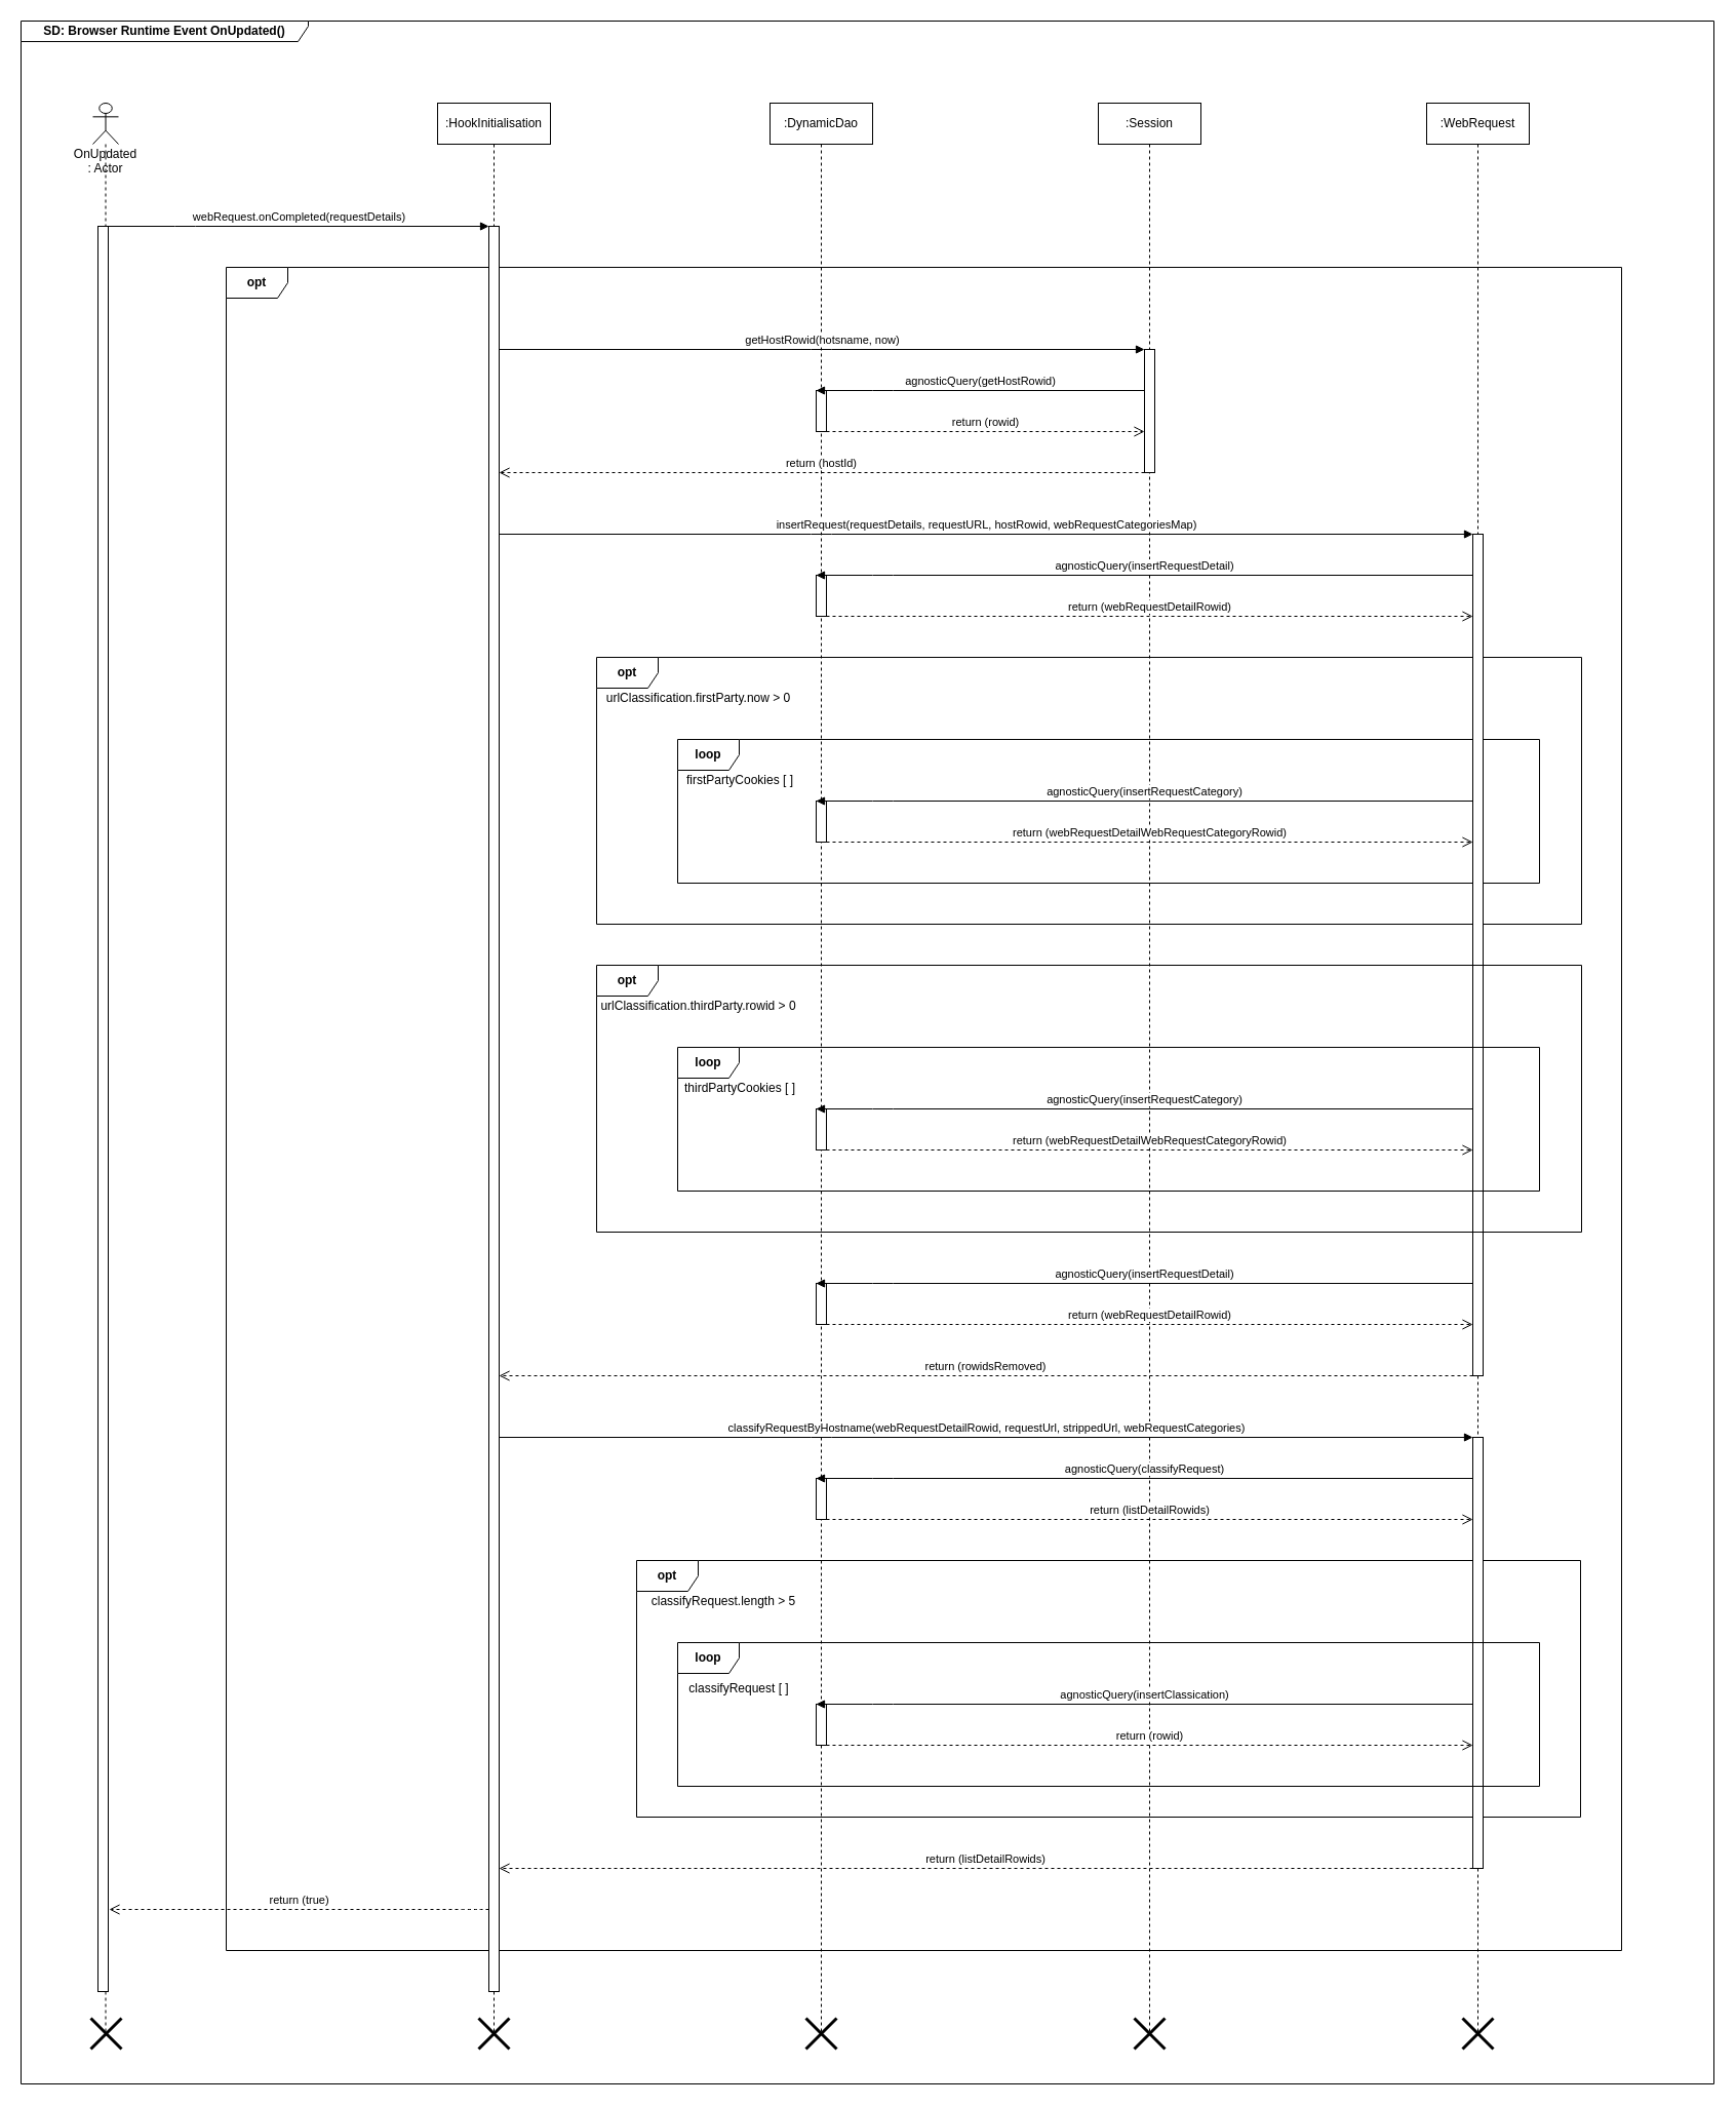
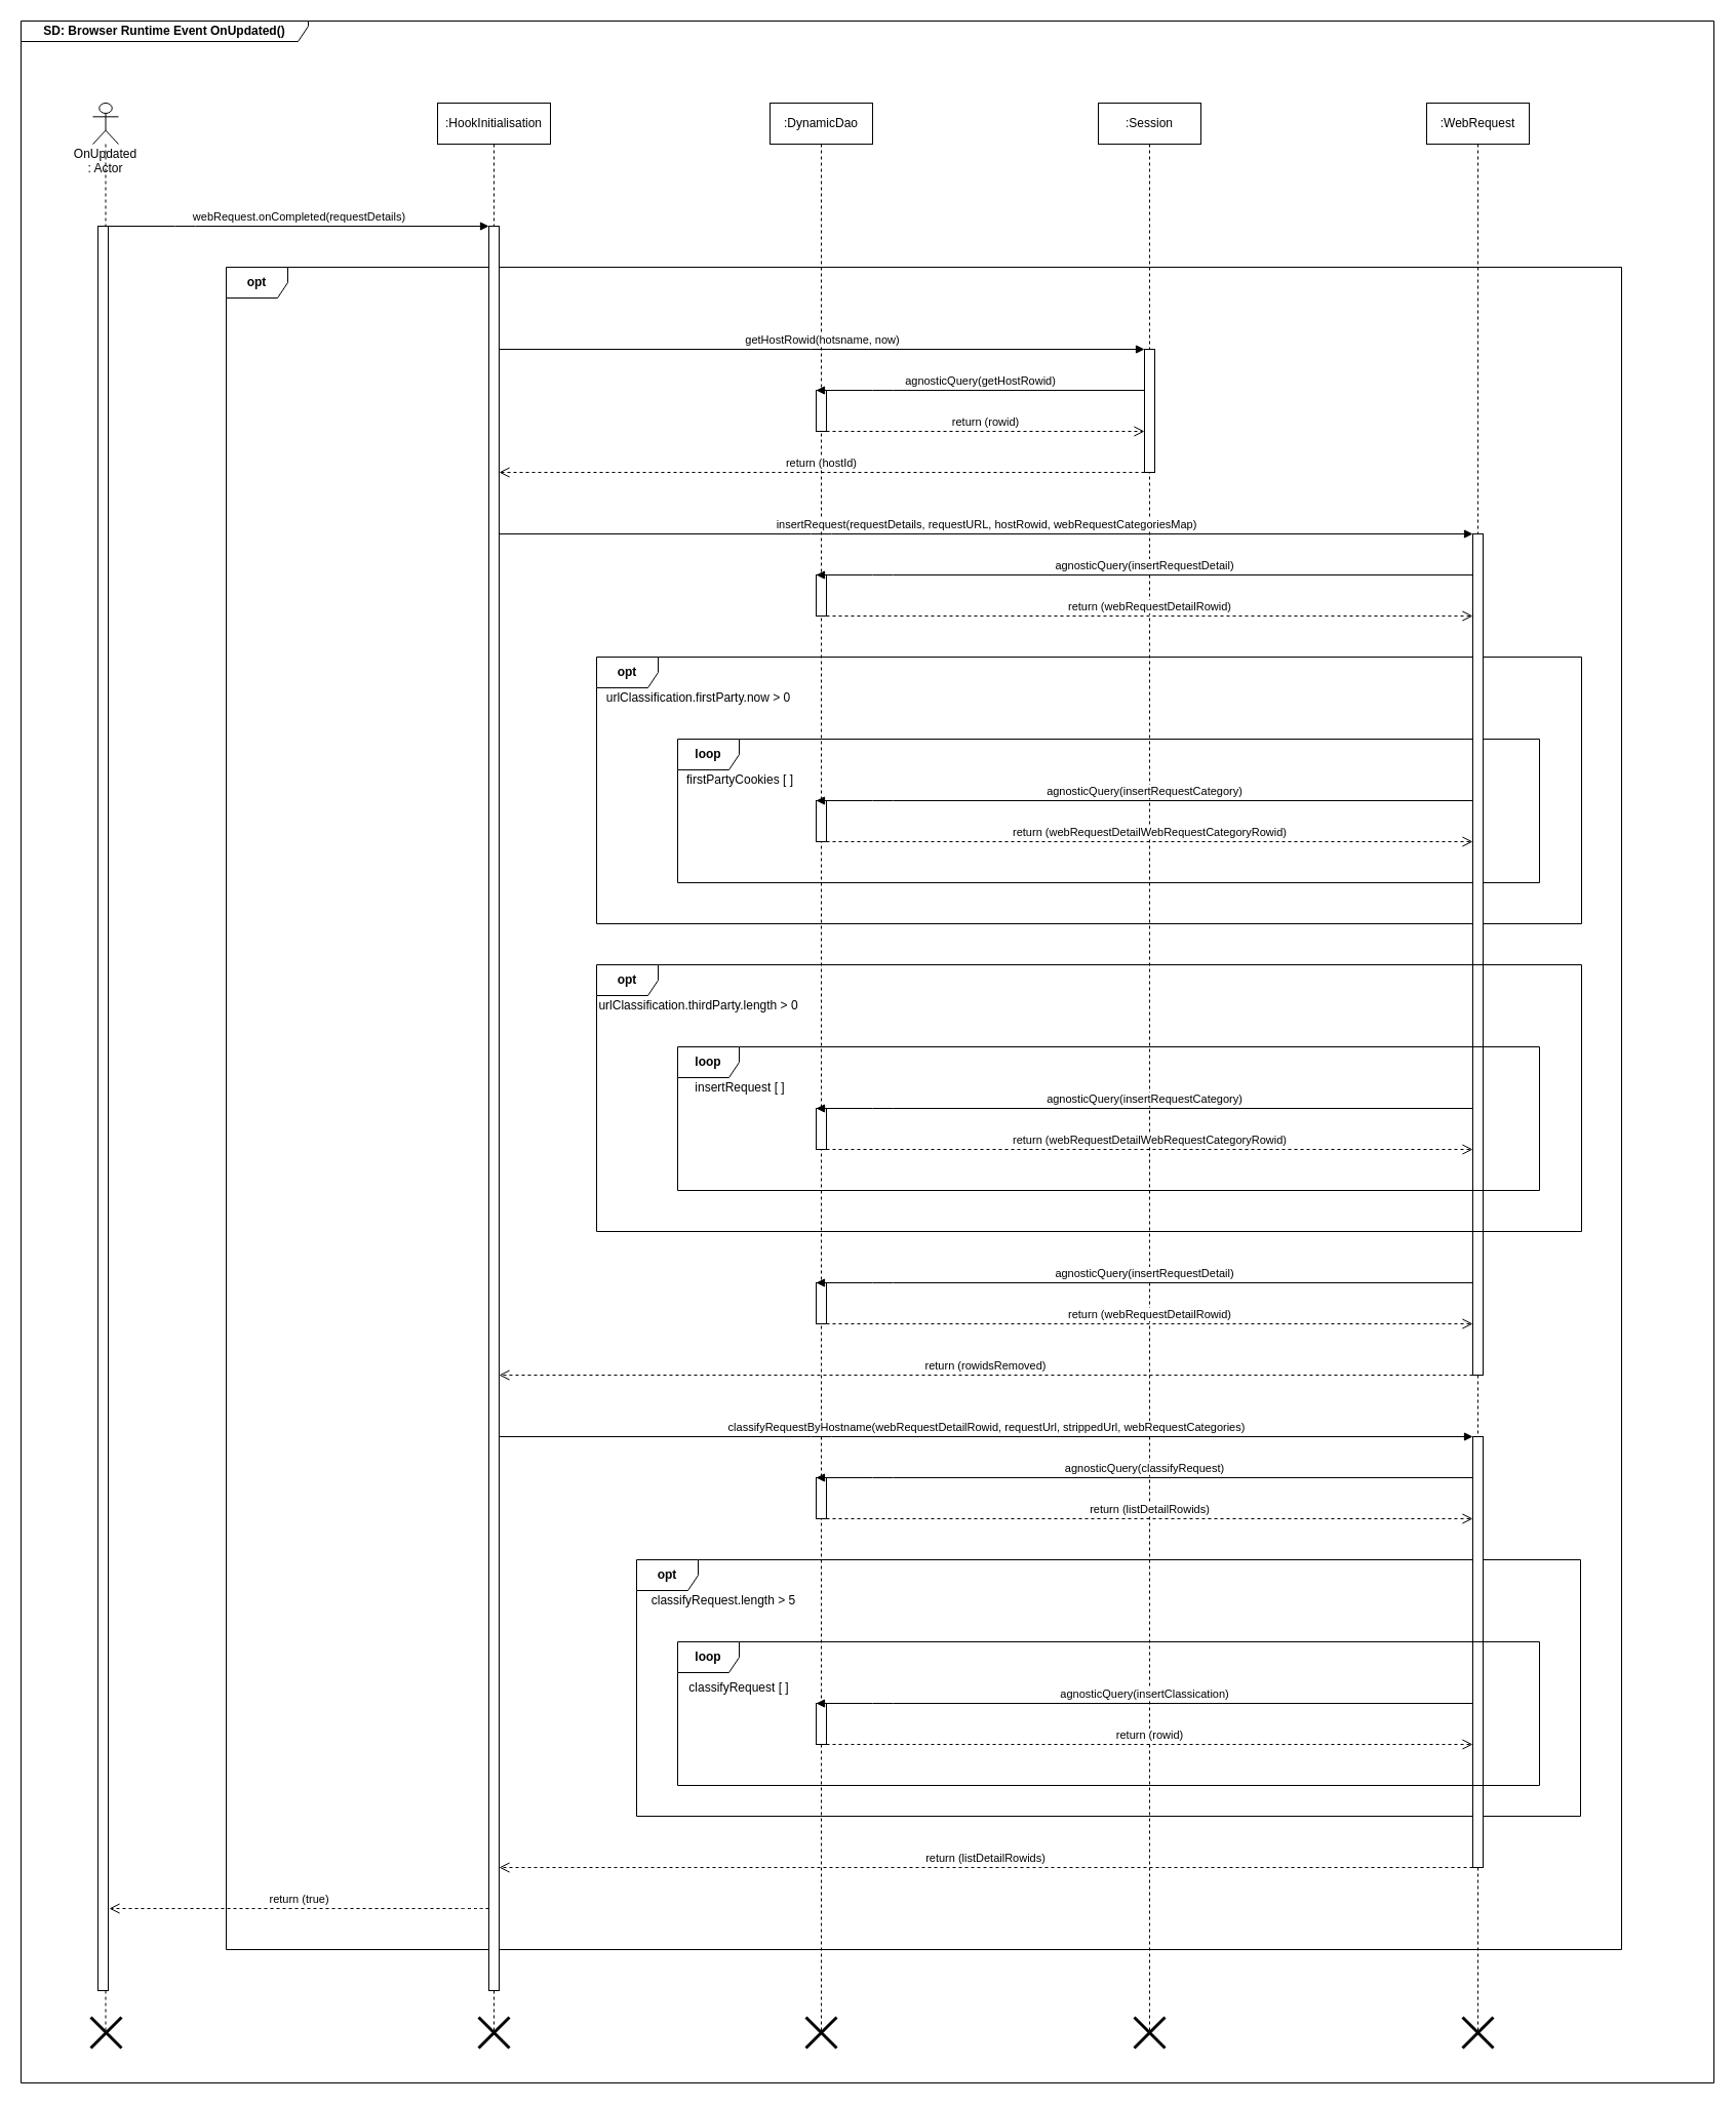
- <mxCell id="41" value="urlClassification.thirdParty.rowid &amp;gt; 0" style="text;html=1;strokeColor=none;fillColor=none;align=center;verticalAlign=middle;whiteSpace=wrap;rounded=0;" vertex="1" parent="1"><mxGeometry x="581" y="970" width="199" height="20" as="geometry" /></mxCell>
+ <mxCell id="41" value="urlClassification.thirdParty.length &amp;gt; 0" style="text;html=1;strokeColor=none;fillColor=none;align=center;verticalAlign=middle;whiteSpace=wrap;rounded=0;" vertex="1" parent="1"><mxGeometry x="581" y="970" width="199" height="20" as="geometry" /></mxCell>
- <mxCell id="45" value="thirdPartyCookies [ ]" style="text;html=1;strokeColor=none;fillColor=none;align=center;verticalAlign=middle;whiteSpace=wrap;rounded=0;" vertex="1" parent="1"><mxGeometry x="660.5" y="1050" width="119.5" height="20" as="geometry" /></mxCell>
+ <mxCell id="45" value="insertRequest [ ]" style="text;html=1;strokeColor=none;fillColor=none;align=center;verticalAlign=middle;whiteSpace=wrap;rounded=0;" vertex="1" parent="1"><mxGeometry x="660.5" y="1050" width="119.5" height="20" as="geometry" /></mxCell>
